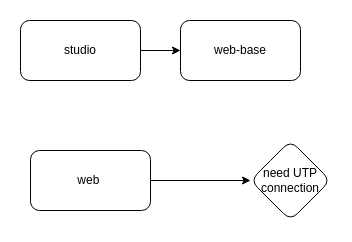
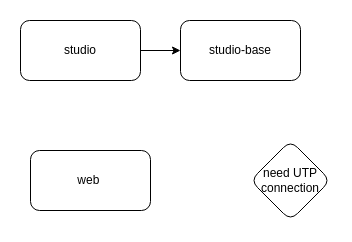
- <mxCell id="2" value="web-base" style="rounded=1;whiteSpace=wrap;html=1;" vertex="1" parent="1"><mxGeometry x="180" y="20" width="120" height="60" as="geometry" /></mxCell>
+ <mxCell id="2" value="studio-base" style="rounded=1;whiteSpace=wrap;html=1;" vertex="1" parent="1"><mxGeometry x="180" y="20" width="120" height="60" as="geometry" /></mxCell>
- <mxCell id="5" value="" style="edgeStyle=orthogonalEdgeStyle;rounded=0;orthogonalLoop=1;jettySize=auto;html=1;" edge="1" parent="1" source="6" target="7"><mxGeometry relative="1" as="geometry" /></mxCell>
